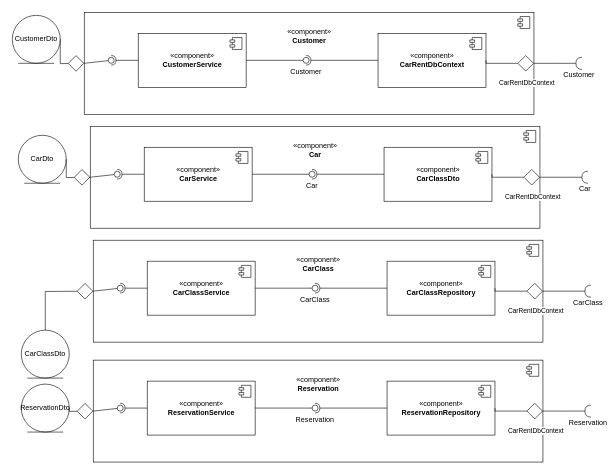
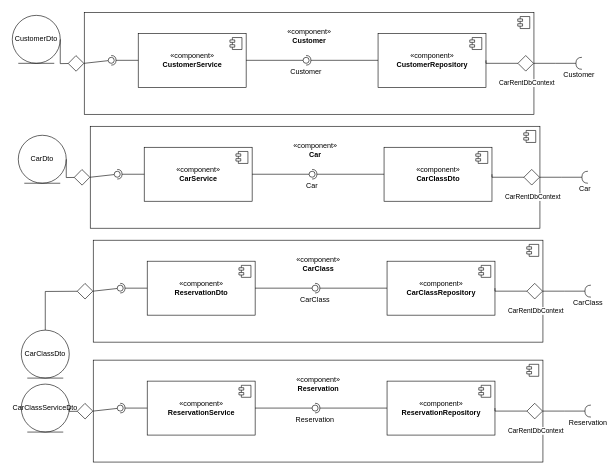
- <mxCell id="5" value="«component»&lt;br&gt;&lt;b&gt;CarRentDbContext&lt;/b&gt;" style="html=1;dropTarget=0;fillColor=none;" vertex="1" parent="1"><mxGeometry x="630" y="55" width="180" height="90" as="geometry" /></mxCell>
+ <mxCell id="5" value="«component»&lt;br&gt;&lt;b&gt;CustomerRepository&lt;/b&gt;" style="html=1;dropTarget=0;fillColor=none;" vertex="1" parent="1"><mxGeometry x="630" y="55" width="180" height="90" as="geometry" /></mxCell>
- <mxCell id="41" value="«component»&lt;br&gt;&lt;b&gt;CarClassService&lt;/b&gt;" style="html=1;dropTarget=0;fillColor=none;" vertex="1" parent="1"><mxGeometry x="245" y="435" width="180" height="90" as="geometry" /></mxCell>
+ <mxCell id="41" value="«component»&lt;br&gt;&lt;b&gt;ReservationDto&lt;/b&gt;" style="html=1;dropTarget=0;fillColor=none;" vertex="1" parent="1"><mxGeometry x="245" y="435" width="180" height="90" as="geometry" /></mxCell>
- <mxCell id="61" value="&lt;span&gt;Reservation&lt;/span&gt;Dto" style="ellipse;shape=umlEntity;whiteSpace=wrap;html=1;fillColor=none;" vertex="1" parent="1"><mxGeometry x="35" y="640" width="80" height="80" as="geometry" /></mxCell>
+ <mxCell id="61" value="&lt;span&gt;CarClassService&lt;/span&gt;Dto" style="ellipse;shape=umlEntity;whiteSpace=wrap;html=1;fillColor=none;" vertex="1" parent="1"><mxGeometry x="35" y="640" width="80" height="80" as="geometry" /></mxCell>
